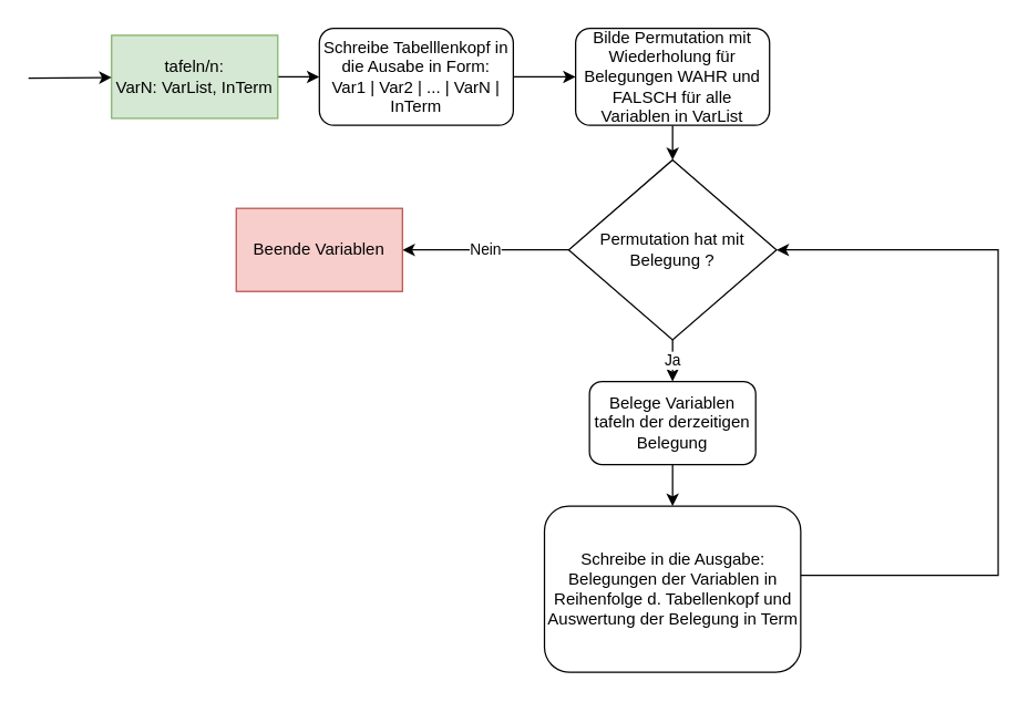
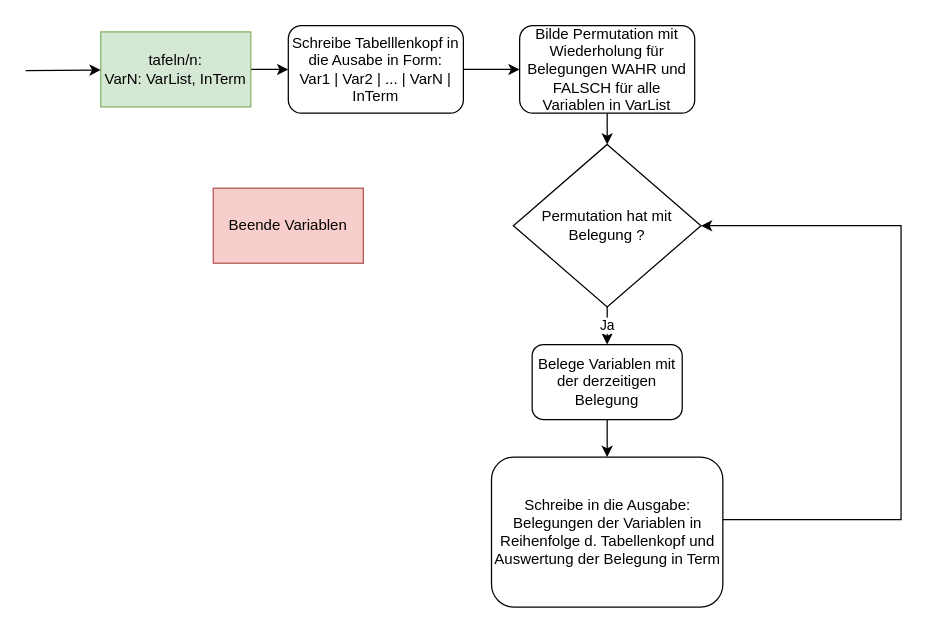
- <mxCell id="8" value="Nein" style="edgeStyle=orthogonalEdgeStyle;rounded=0;orthogonalLoop=1;jettySize=auto;html=1;" parent="1" source="9" target="16" edge="1"><mxGeometry relative="1" as="geometry" /></mxCell>
- <mxCell id="11" value="Belege Variablen tafeln der derzeitigen Belegung" style="rounded=1;whiteSpace=wrap;html=1;" parent="1" vertex="1"><mxGeometry x="425" y="275" width="120" height="60" as="geometry" /></mxCell>
+ <mxCell id="11" value="Belege Variablen mit der derzeitigen Belegung" style="rounded=1;whiteSpace=wrap;html=1;" parent="1" vertex="1"><mxGeometry x="425" y="275" width="120" height="60" as="geometry" /></mxCell>
